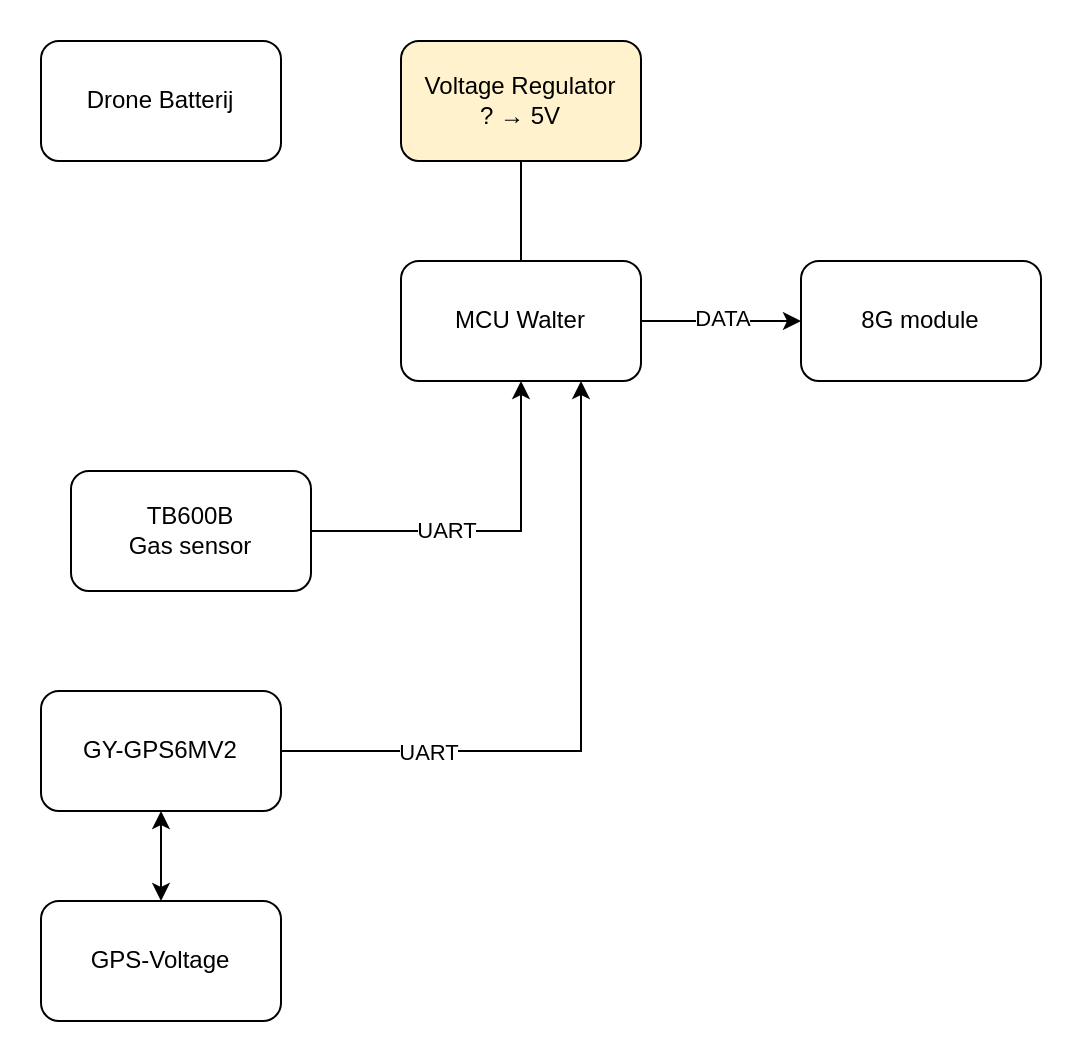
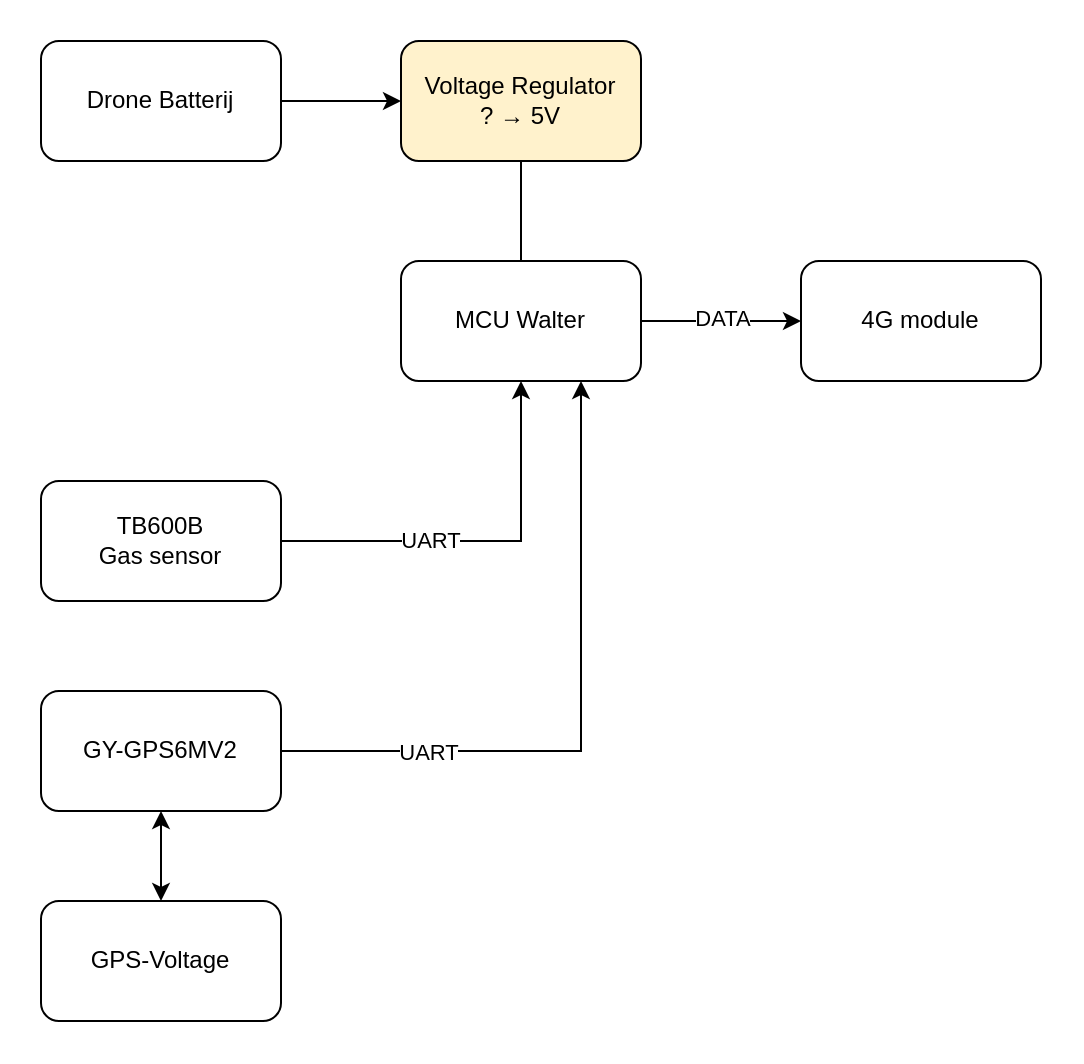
+ <mxCell id="2" style="edgeStyle=orthogonalEdgeStyle;rounded=0;orthogonalLoop=1;jettySize=auto;html=1;exitX=1;exitY=0.5;exitDx=0;exitDy=0;entryX=0;entryY=0.5;entryDx=0;entryDy=0;" edge="1" parent="1" source="3" target="5"><mxGeometry relative="1" as="geometry" /></mxCell>
- <mxCell id="9" value="8G module" style="rounded=1;whiteSpace=wrap;html=1;" vertex="1" parent="1"><mxGeometry x="400" y="130" width="120" height="60" as="geometry" /></mxCell>
+ <mxCell id="9" value="4G module" style="rounded=1;whiteSpace=wrap;html=1;" vertex="1" parent="1"><mxGeometry x="400" y="130" width="120" height="60" as="geometry" /></mxCell>
- <mxCell id="12" value="TB600B&lt;br&gt;Gas sensor" style="rounded=1;whiteSpace=wrap;html=1;" vertex="1" parent="1"><mxGeometry x="35" y="235" width="120" height="60" as="geometry" /></mxCell>
+ <mxCell id="12" value="TB600B&lt;br&gt;Gas sensor" style="rounded=1;whiteSpace=wrap;html=1;" vertex="1" parent="1"><mxGeometry x="20" y="240" width="120" height="60" as="geometry" /></mxCell>
